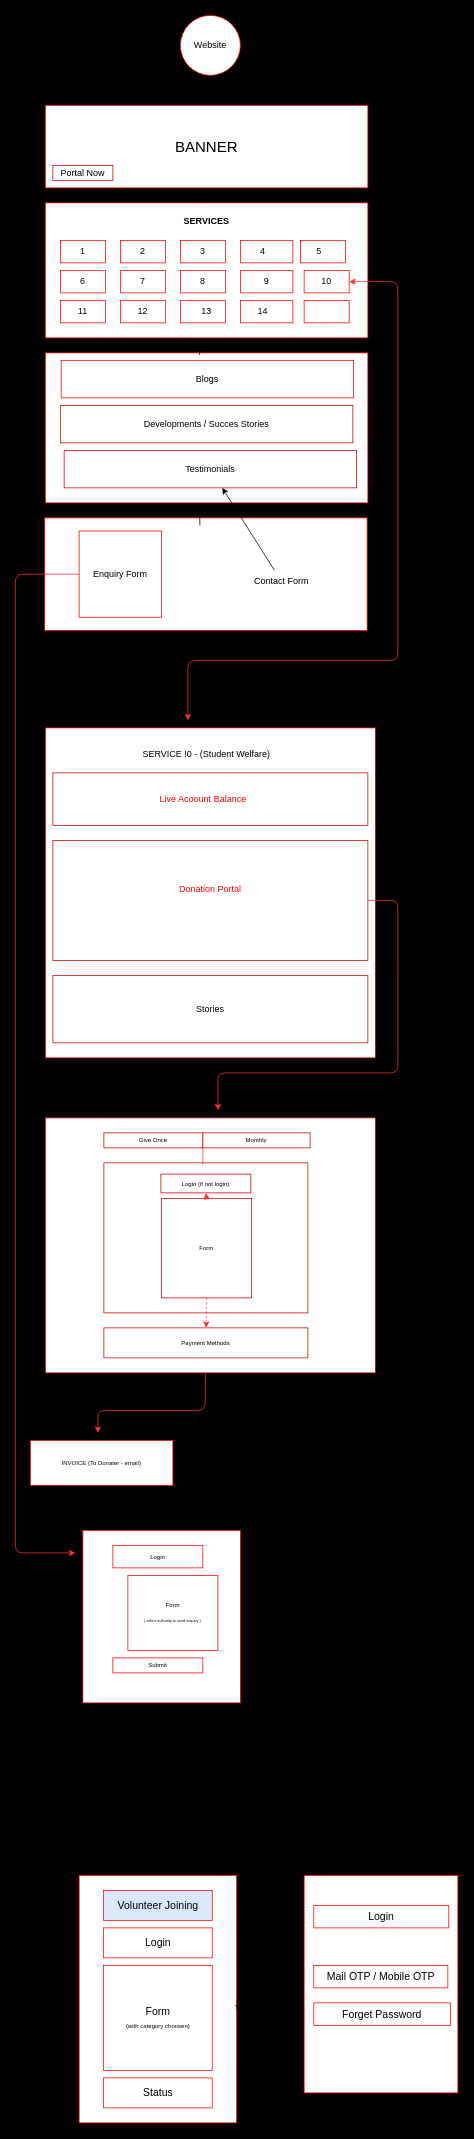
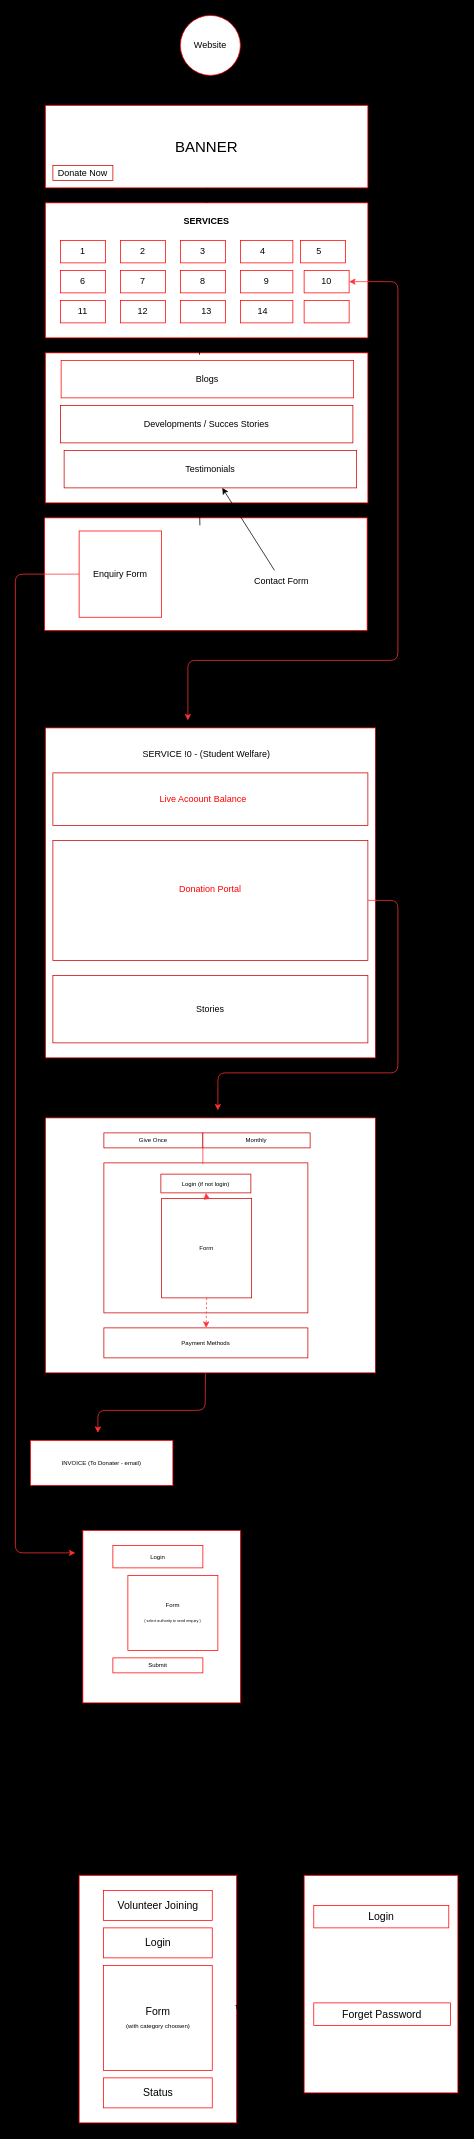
- <mxCell id="58" value="Portal Now" style="rounded=0;whiteSpace=wrap;html=1;strokeColor=#CC0000;fontColor=#000000;fillColor=#FFFFFF;" vertex="1" parent="1"><mxGeometry x="70" y="220" width="80" height="20" as="geometry" /></mxCell>
+ <mxCell id="58" value="Donate Now" style="rounded=0;whiteSpace=wrap;html=1;strokeColor=#CC0000;fontColor=#000000;fillColor=#FFFFFF;" vertex="1" parent="1"><mxGeometry x="70" y="220" width="80" height="20" as="geometry" /></mxCell>
- <mxCell id="77" value="&lt;font style=&quot;font-size: 14px;&quot;&gt;Volunteer Joining&lt;/font&gt;" style="rounded=0;whiteSpace=wrap;html=1;strokeColor=#FF0000;fontSize=5;fontColor=#000000;fillColor=#dae8fc;" vertex="1" parent="1"><mxGeometry x="137.5" y="2520" width="145" height="40" as="geometry" /></mxCell>
+ <mxCell id="77" value="&lt;font style=&quot;font-size: 14px;&quot;&gt;Volunteer Joining&lt;/font&gt;" style="rounded=0;whiteSpace=wrap;html=1;strokeColor=#FF0000;fontSize=5;fontColor=#000000;fillColor=#FFFFFF;" vertex="1" parent="1"><mxGeometry x="137.5" y="2520" width="145" height="40" as="geometry" /></mxCell>
- <mxCell id="85" value="&lt;font style=&quot;font-size: 14px;&quot;&gt;Mail OTP / Mobile OTP&lt;/font&gt;" style="rounded=0;whiteSpace=wrap;html=1;strokeColor=#FF0000;fontSize=8;fontColor=#000000;fillColor=#FFFFFF;" vertex="1" parent="1"><mxGeometry x="417.88" y="2620" width="178.75" height="30" as="geometry" /></mxCell>
